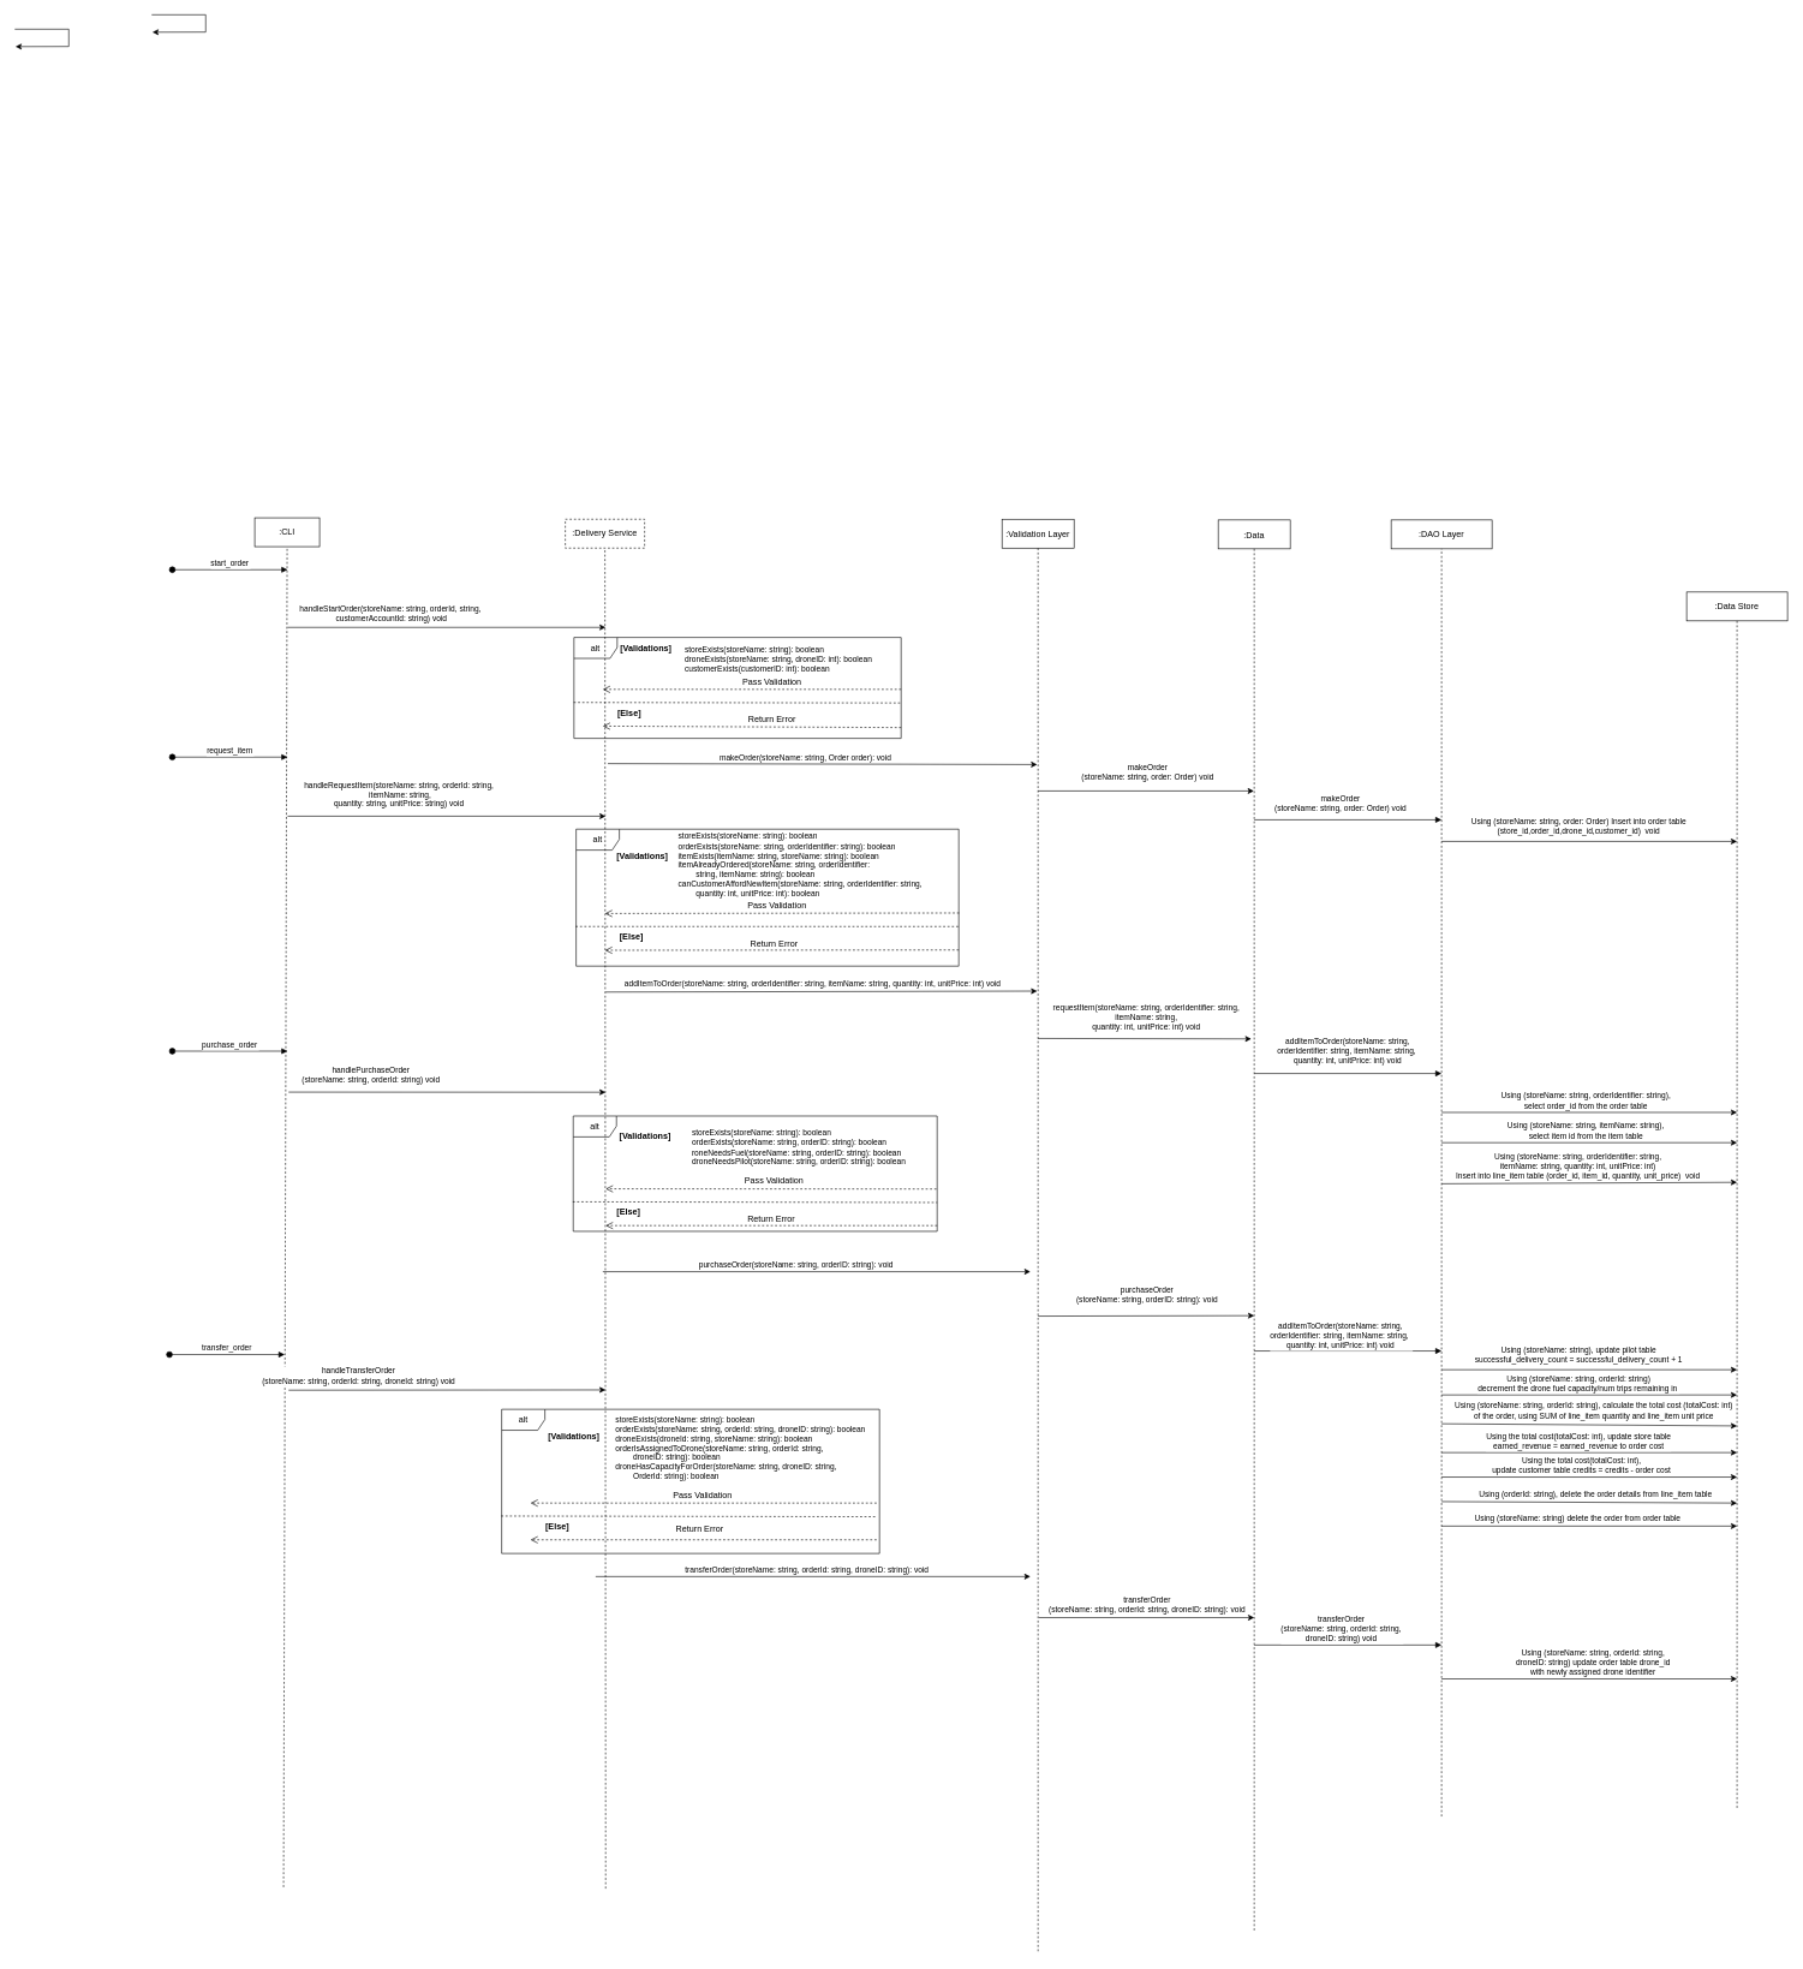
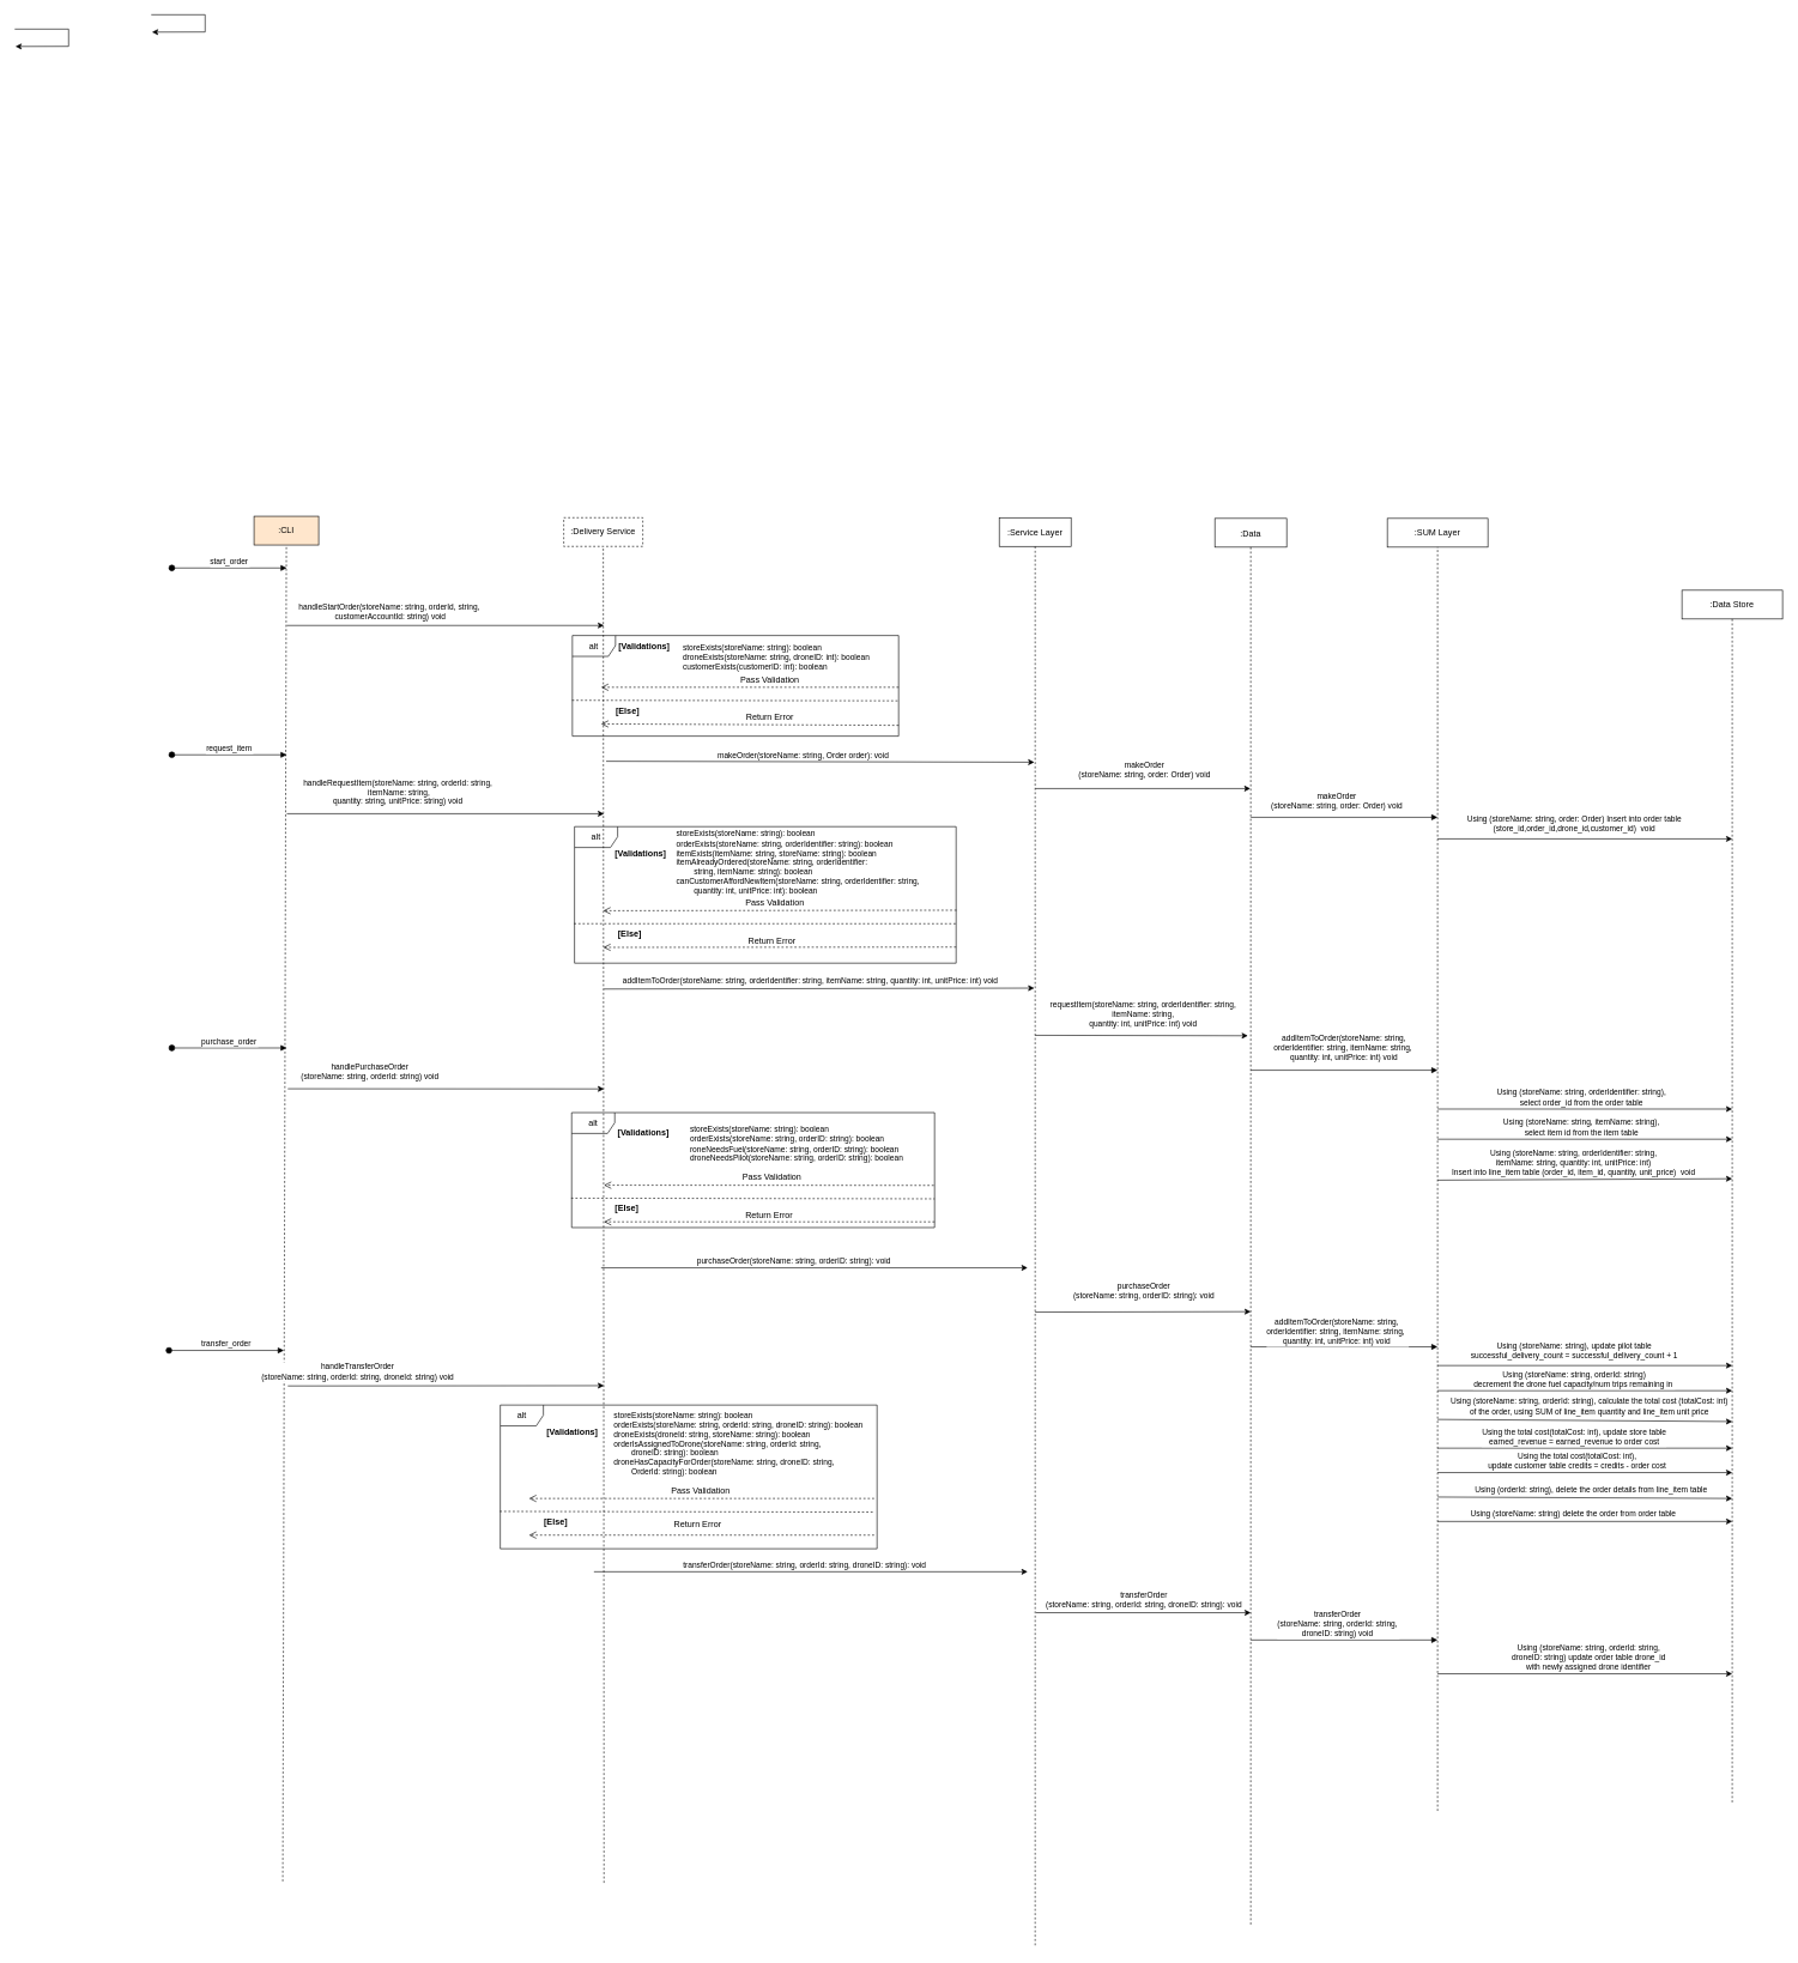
- <mxCell id="44" value=":CLI" style="rounded=0;whiteSpace=wrap;html=1;" parent="1" vertex="1"><mxGeometry x="353" y="718" width="90" height="40" as="geometry" /></mxCell>
+ <mxCell id="44" value=":CLI" style="rounded=0;whiteSpace=wrap;html=1;fillColor=#ffe6cc;" parent="1" vertex="1"><mxGeometry x="353" y="718" width="90" height="40" as="geometry" /></mxCell>
- <mxCell id="9" value=":Validation Layer" style="shape=umlLifeline;perimeter=lifelinePerimeter;container=1;collapsible=0;recursiveResize=0;rounded=0;shadow=0;strokeWidth=1;" parent="1" vertex="1"><mxGeometry x="1390" y="720" width="100" height="1990" as="geometry" /></mxCell>
+ <mxCell id="9" value=":Service Layer" style="shape=umlLifeline;perimeter=lifelinePerimeter;container=1;collapsible=0;recursiveResize=0;rounded=0;shadow=0;strokeWidth=1;" parent="1" vertex="1"><mxGeometry x="1390" y="720" width="100" height="1990" as="geometry" /></mxCell>
- <mxCell id="39" value=":DAO Layer" style="shape=rect;html=1;whiteSpace=wrap;align=center;" parent="1" vertex="1"><mxGeometry x="1930" y="721" width="140" height="40" as="geometry" /></mxCell>
+ <mxCell id="39" value=":SUM Layer" style="shape=rect;html=1;whiteSpace=wrap;align=center;" parent="1" vertex="1"><mxGeometry x="1930" y="721" width="140" height="40" as="geometry" /></mxCell>
